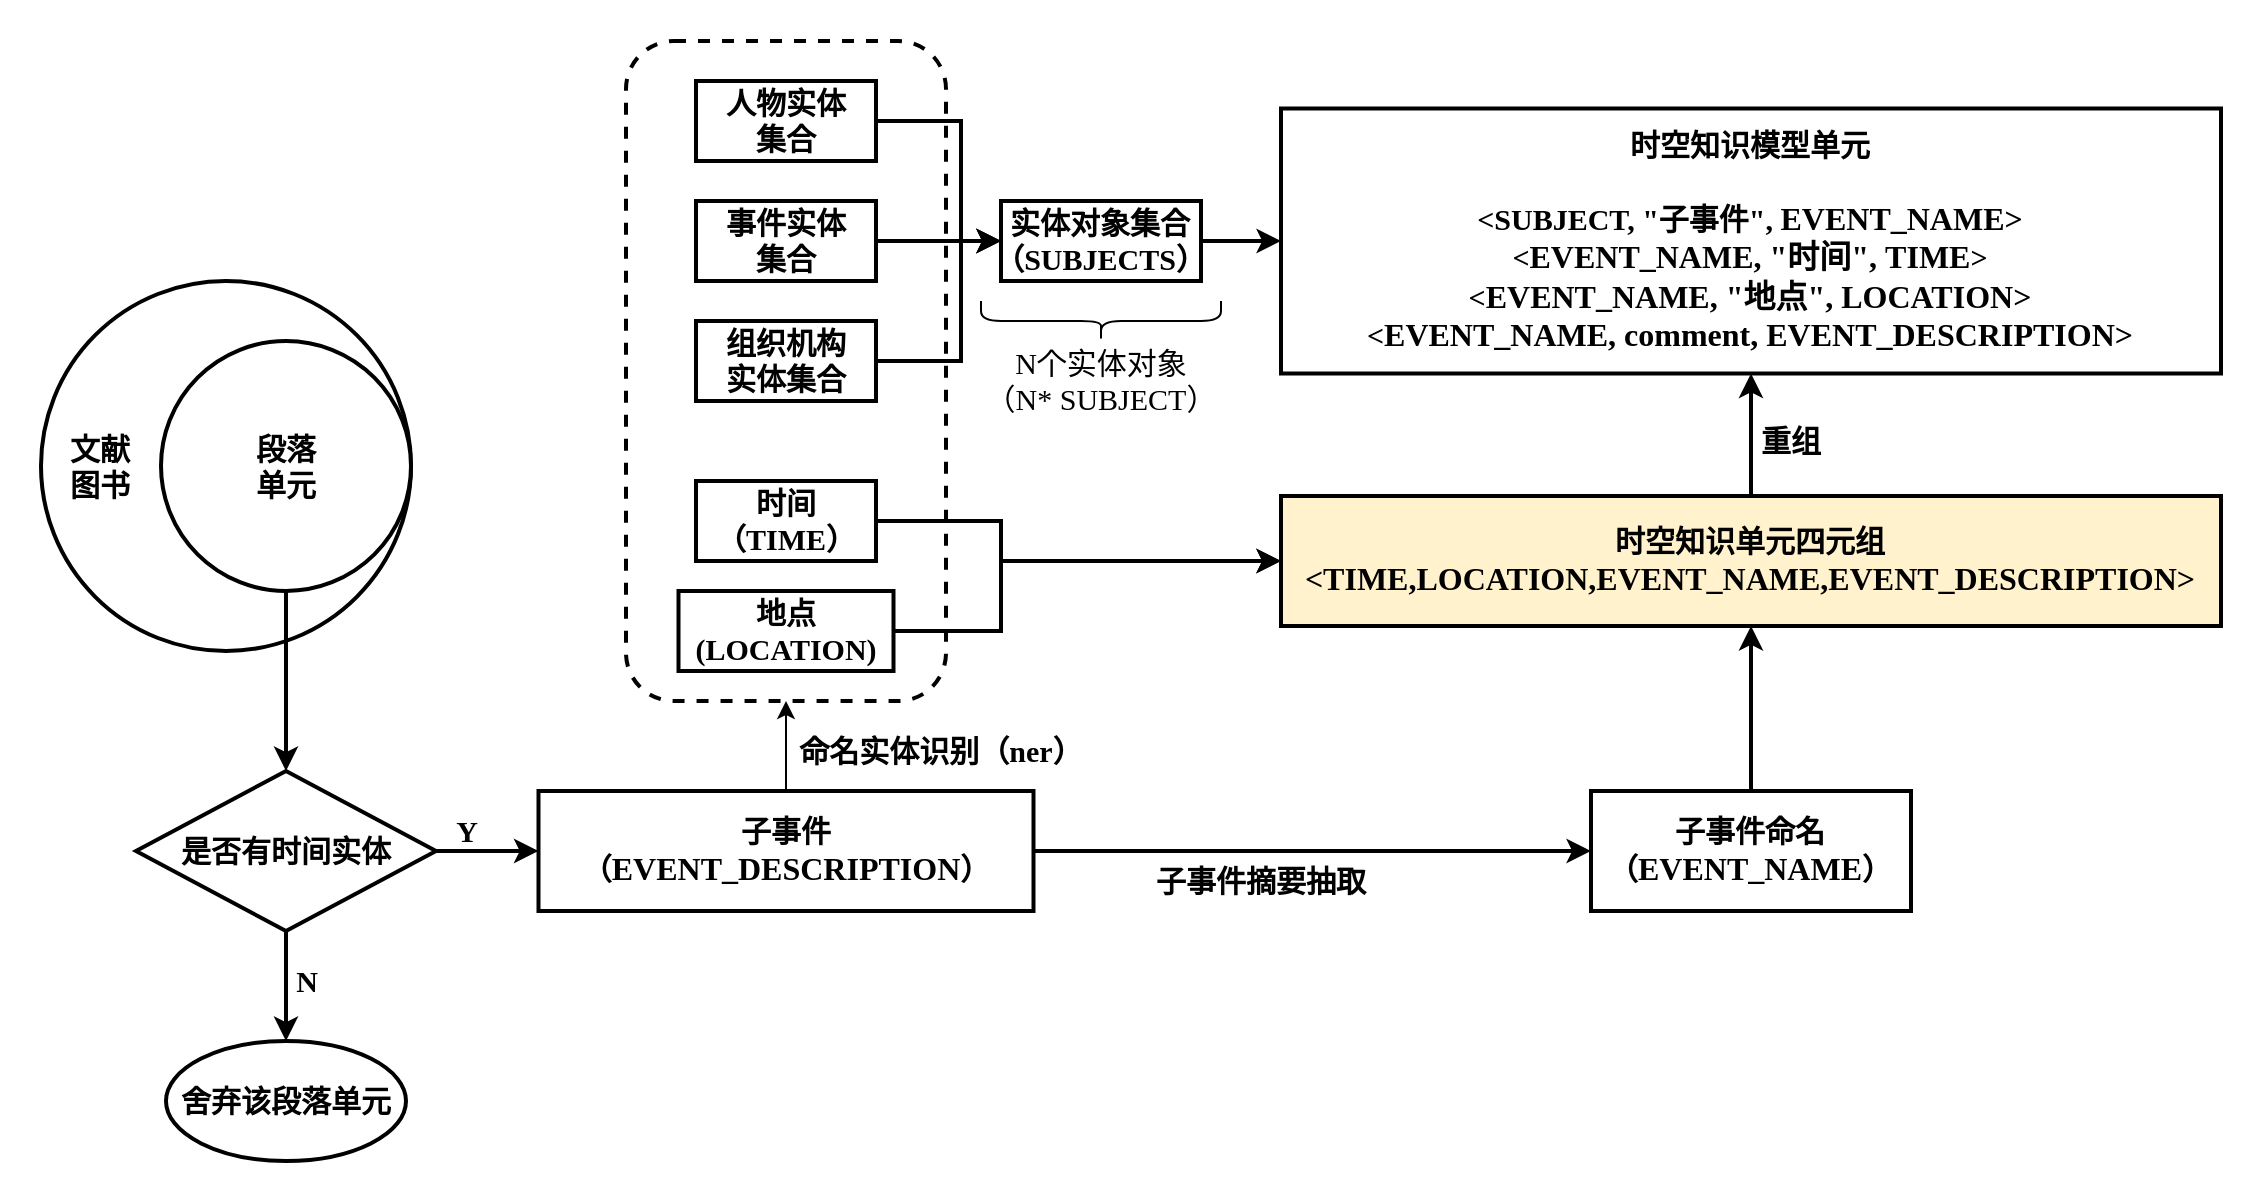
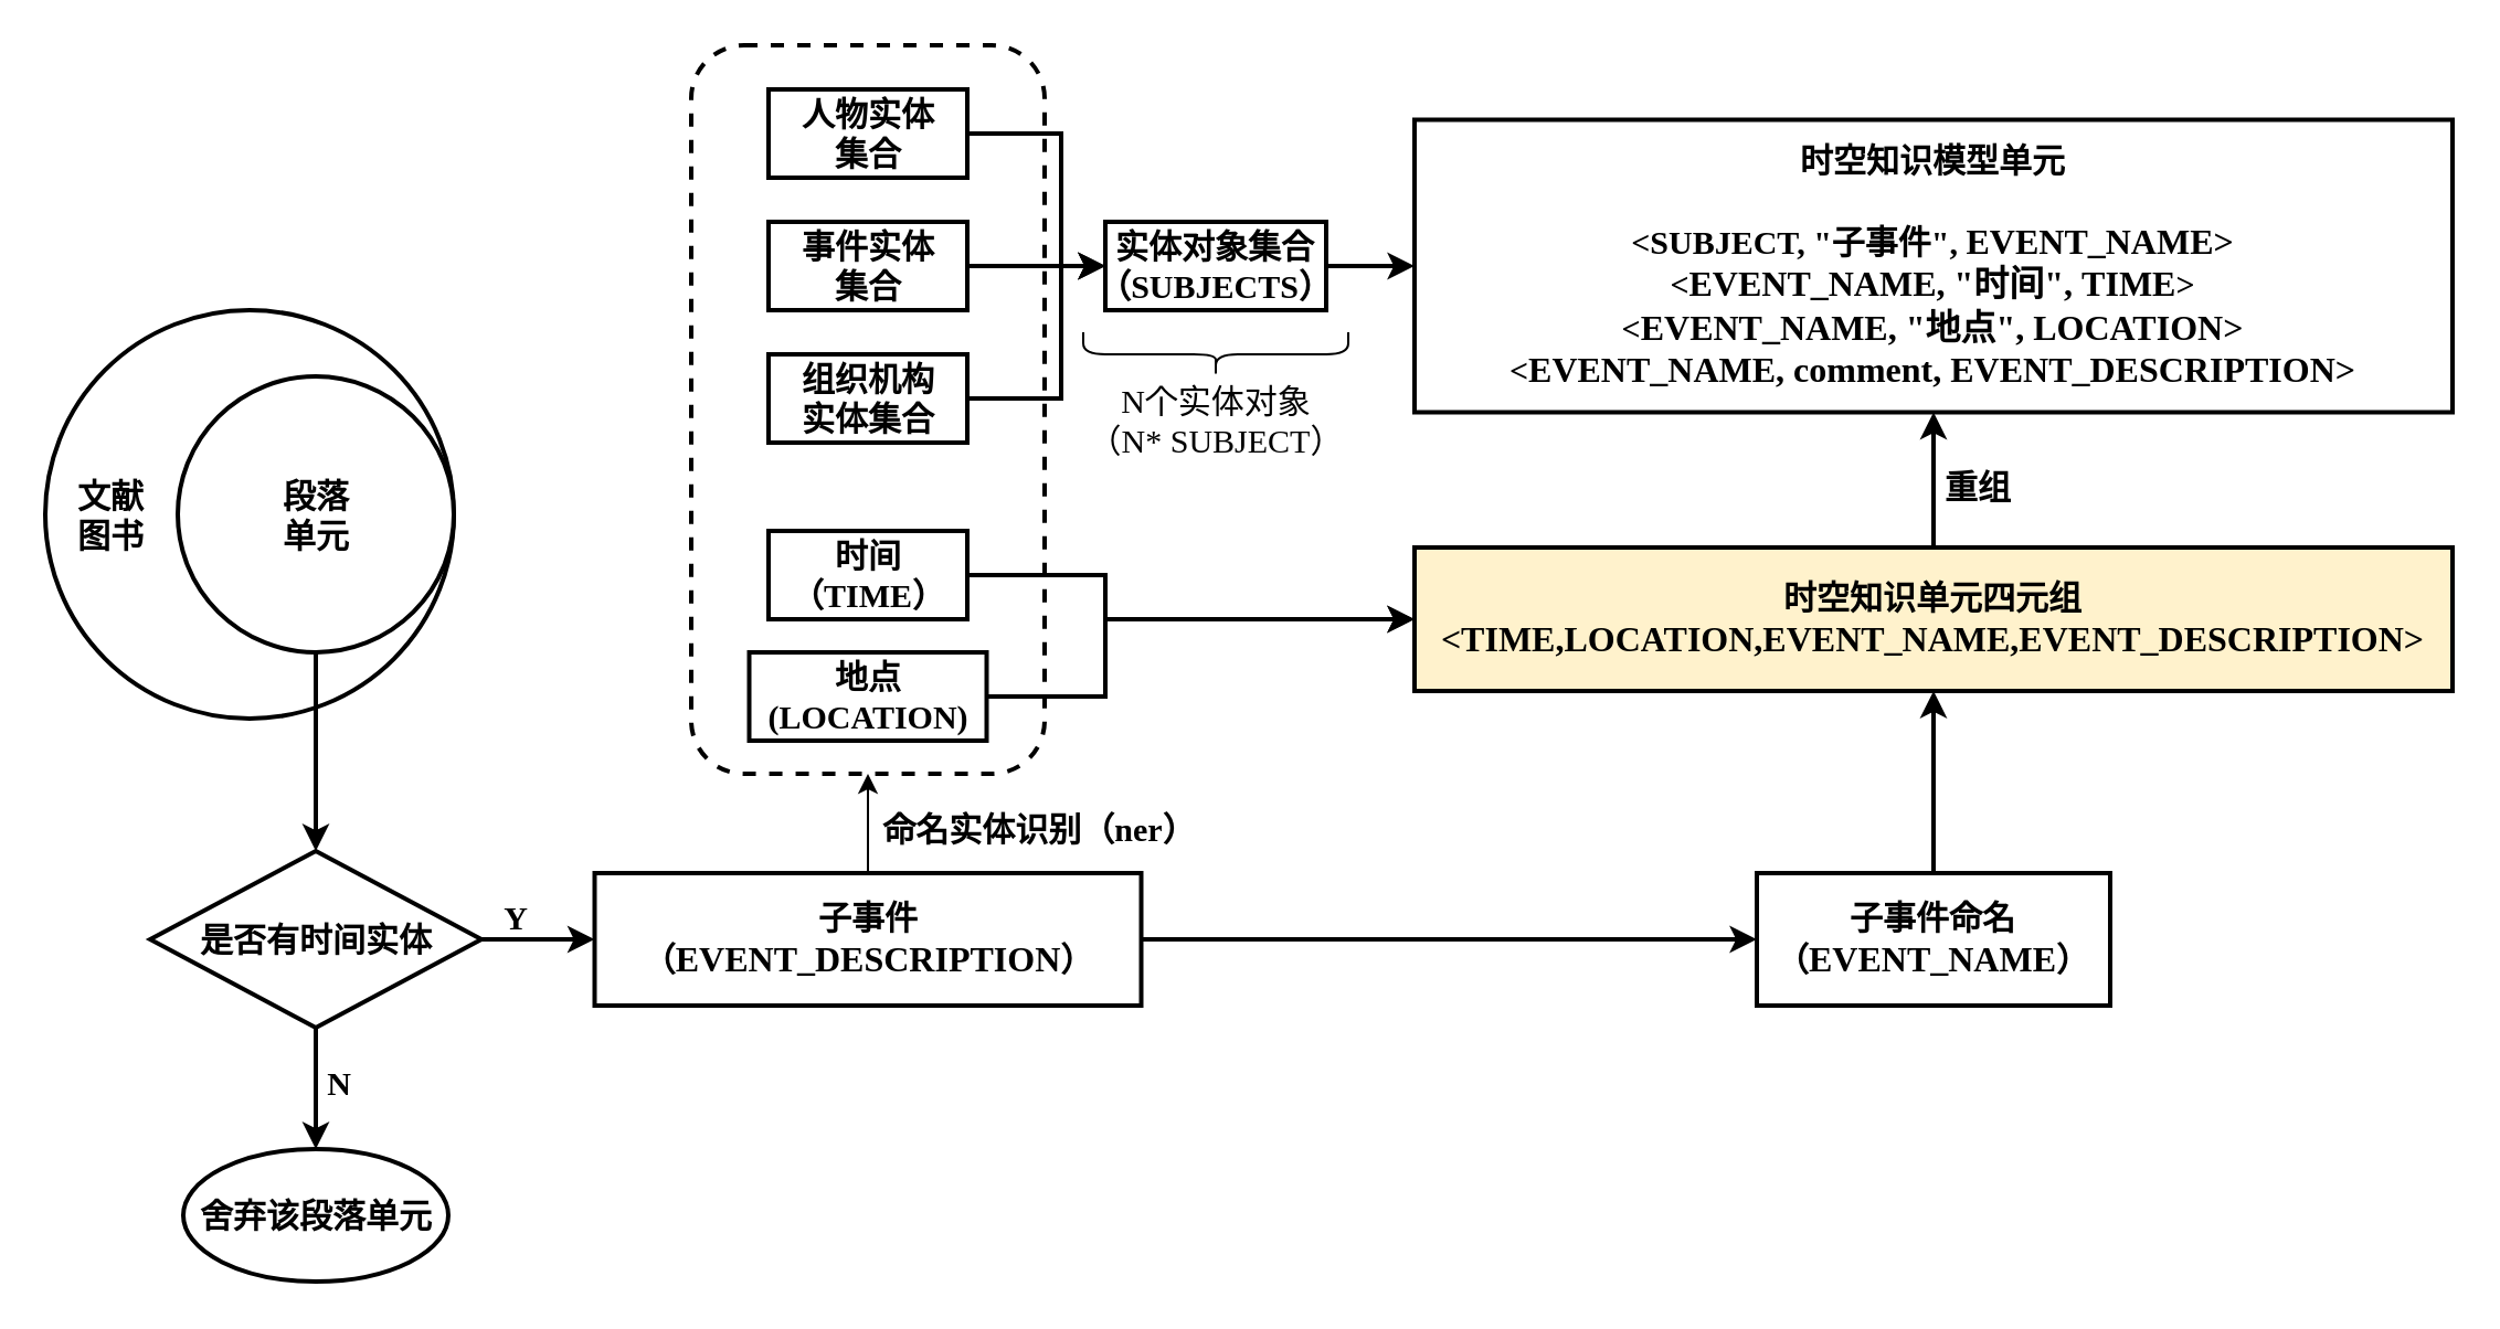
- <mxCell id="35" value="&lt;b&gt;子事件摘要抽取&lt;/b&gt;" style="text;html=1;align=center;verticalAlign=middle;resizable=0;points=[];autosize=1;strokeColor=none;fillColor=none;fontSize=15;fontFamily=Times New Roman;" vertex="1" parent="1"><mxGeometry x="570" y="430" width="120" height="20" as="geometry" /></mxCell>
